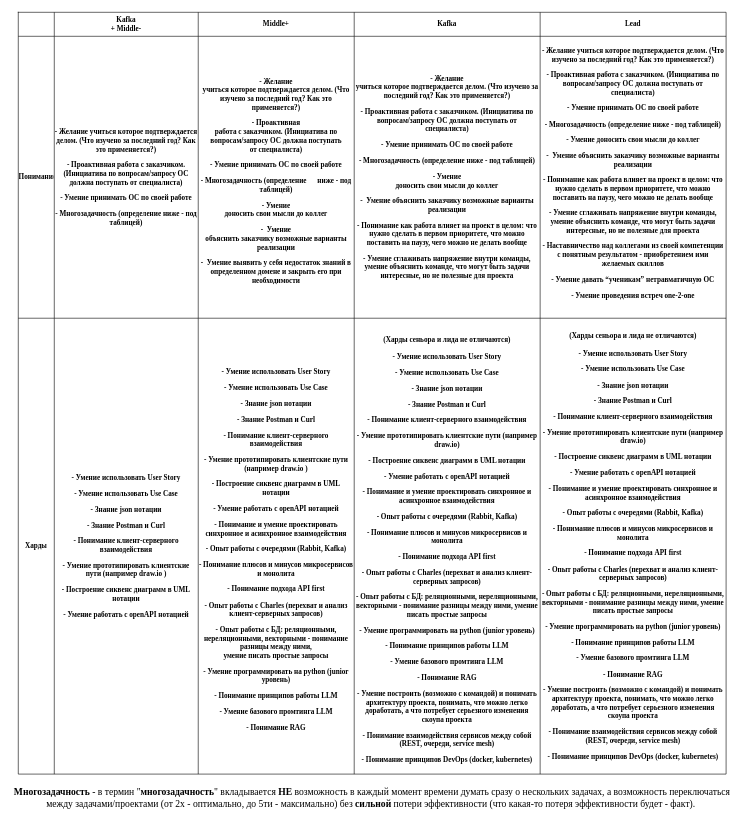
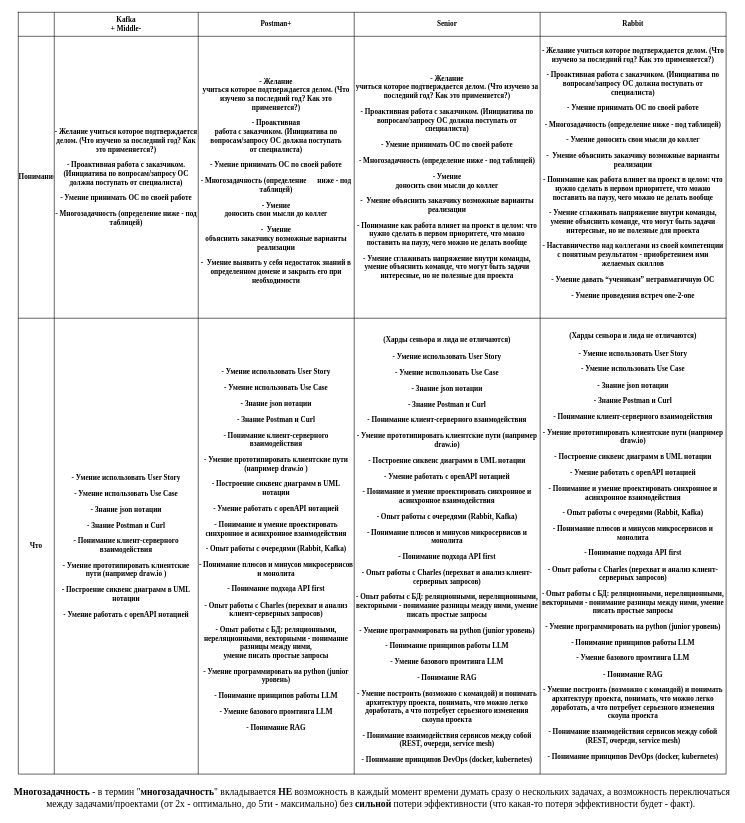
- <mxCell id="6" value="&lt;span&gt;&lt;span style=&quot;&quot;&gt;Middle+&lt;/span&gt;&lt;/span&gt;" style="shape=partialRectangle;html=1;whiteSpace=wrap;connectable=0;strokeColor=inherit;overflow=hidden;fillColor=none;top=0;left=0;bottom=0;right=0;pointerEvents=1;fontStyle=1;fontSize=12;fontFamily=Times New Roman;" vertex="1" parent="3"><mxGeometry x="300" width="260" height="40" as="geometry"><mxRectangle width="260" height="40" as="alternateBounds" /></mxGeometry></mxCell>
+ <mxCell id="6" value="&lt;span&gt;&lt;span style=&quot;&quot;&gt;Postman+&lt;/span&gt;&lt;/span&gt;" style="shape=partialRectangle;html=1;whiteSpace=wrap;connectable=0;strokeColor=inherit;overflow=hidden;fillColor=none;top=0;left=0;bottom=0;right=0;pointerEvents=1;fontStyle=1;fontSize=12;fontFamily=Times New Roman;" vertex="1" parent="3"><mxGeometry x="300" width="260" height="40" as="geometry"><mxRectangle width="260" height="40" as="alternateBounds" /></mxGeometry></mxCell>
- <mxCell id="7" value="&lt;span&gt;&lt;span style=&quot;&quot;&gt;Kafka&lt;/span&gt;&lt;/span&gt;" style="shape=partialRectangle;html=1;whiteSpace=wrap;connectable=0;strokeColor=inherit;overflow=hidden;fillColor=none;top=0;left=0;bottom=0;right=0;pointerEvents=1;fontStyle=1;fontSize=12;fontFamily=Times New Roman;" vertex="1" parent="3"><mxGeometry x="560" width="310" height="40" as="geometry"><mxRectangle width="310" height="40" as="alternateBounds" /></mxGeometry></mxCell>
+ <mxCell id="7" value="&lt;span&gt;&lt;span style=&quot;&quot;&gt;Senior&lt;/span&gt;&lt;/span&gt;" style="shape=partialRectangle;html=1;whiteSpace=wrap;connectable=0;strokeColor=inherit;overflow=hidden;fillColor=none;top=0;left=0;bottom=0;right=0;pointerEvents=1;fontStyle=1;fontSize=12;fontFamily=Times New Roman;" vertex="1" parent="3"><mxGeometry x="560" width="310" height="40" as="geometry"><mxRectangle width="310" height="40" as="alternateBounds" /></mxGeometry></mxCell>
- <mxCell id="8" value="&lt;span&gt;&lt;span style=&quot;&quot;&gt;Lead&lt;/span&gt;&lt;/span&gt;" style="shape=partialRectangle;html=1;whiteSpace=wrap;connectable=0;strokeColor=inherit;overflow=hidden;fillColor=none;top=0;left=0;bottom=0;right=0;pointerEvents=1;fontStyle=1;fontSize=12;fontFamily=Times New Roman;" vertex="1" parent="3"><mxGeometry x="870" width="310" height="40" as="geometry"><mxRectangle width="310" height="40" as="alternateBounds" /></mxGeometry></mxCell>
+ <mxCell id="8" value="&lt;span&gt;&lt;span style=&quot;&quot;&gt;Rabbit&lt;/span&gt;&lt;/span&gt;" style="shape=partialRectangle;html=1;whiteSpace=wrap;connectable=0;strokeColor=inherit;overflow=hidden;fillColor=none;top=0;left=0;bottom=0;right=0;pointerEvents=1;fontStyle=1;fontSize=12;fontFamily=Times New Roman;" vertex="1" parent="3"><mxGeometry x="870" width="310" height="40" as="geometry"><mxRectangle width="310" height="40" as="alternateBounds" /></mxGeometry></mxCell>
- <mxCell id="16" value="&lt;span&gt;&lt;span style=&quot;&quot;&gt;Харды&lt;/span&gt;&lt;/span&gt;" style="shape=partialRectangle;html=1;whiteSpace=wrap;connectable=0;strokeColor=inherit;overflow=hidden;fillColor=none;top=0;left=0;bottom=0;right=0;pointerEvents=1;fontStyle=1;fontSize=12;fontFamily=Times New Roman;" vertex="1" parent="15"><mxGeometry width="60" height="760" as="geometry"><mxRectangle width="60" height="760" as="alternateBounds" /></mxGeometry></mxCell>
+ <mxCell id="16" value="&lt;span&gt;&lt;span style=&quot;&quot;&gt;Что&lt;/span&gt;&lt;/span&gt;" style="shape=partialRectangle;html=1;whiteSpace=wrap;connectable=0;strokeColor=inherit;overflow=hidden;fillColor=none;top=0;left=0;bottom=0;right=0;pointerEvents=1;fontStyle=1;fontSize=12;fontFamily=Times New Roman;" vertex="1" parent="15"><mxGeometry width="60" height="760" as="geometry"><mxRectangle width="60" height="760" as="alternateBounds" /></mxGeometry></mxCell>
